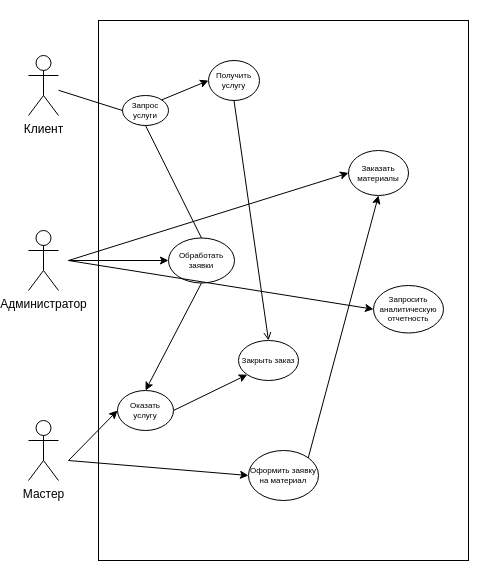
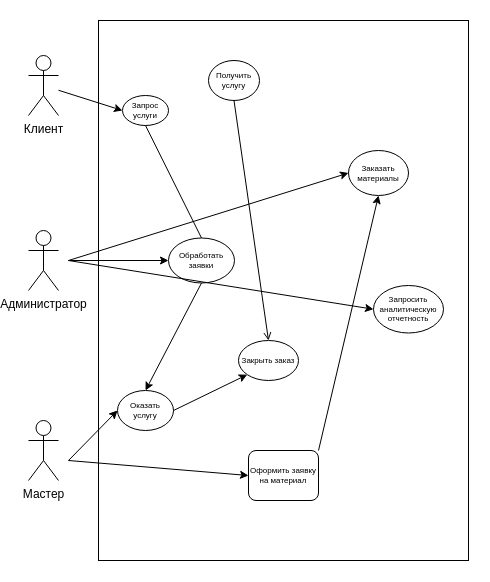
- <mxCell id="15" value="" style="endArrow=classic;html=1;rounded=0;entryX=0;entryY=0.5;entryDx=0;entryDy=0;exitX=1;exitY=0;exitDx=0;exitDy=0;" edge="1" parent="1" source="6" target="13"><mxGeometry width="50" height="50" relative="1" as="geometry"><mxPoint x="60" y="162" as="sourcePoint" /><mxPoint x="174" y="175" as="targetPoint" /></mxGeometry></mxCell>
- <mxCell id="14" value="" style="endArrow=none;html=1;rounded=0;entryX=0;entryY=0.5;entryDx=0;entryDy=0;" edge="1" parent="1" source="2" target="6"><mxGeometry width="50" height="50" relative="1" as="geometry"><mxPoint x="-20" y="520" as="sourcePoint" /><mxPoint x="30" y="470" as="targetPoint" /></mxGeometry></mxCell>
+ <mxCell id="14" value="" style="endArrow=classic;html=1;rounded=0;entryX=0;entryY=0.5;entryDx=0;entryDy=0;" edge="1" parent="1" source="2" target="6"><mxGeometry width="50" height="50" relative="1" as="geometry"><mxPoint x="-20" y="520" as="sourcePoint" /><mxPoint x="30" y="470" as="targetPoint" /></mxGeometry></mxCell>
- <mxCell id="11" value="Оформить заявку на материал" style="ellipse;whiteSpace=wrap;html=1;fontSize=8;" vertex="1" parent="1"><mxGeometry x="240" y="450" width="70" height="50" as="geometry" /></mxCell>
+ <mxCell id="11" value="Оформить заявку на материал" style="whiteSpace=wrap;html=1;fontSize=8;rounded=1;" vertex="1" parent="1"><mxGeometry x="240" y="450" width="70" height="50" as="geometry" /></mxCell>
